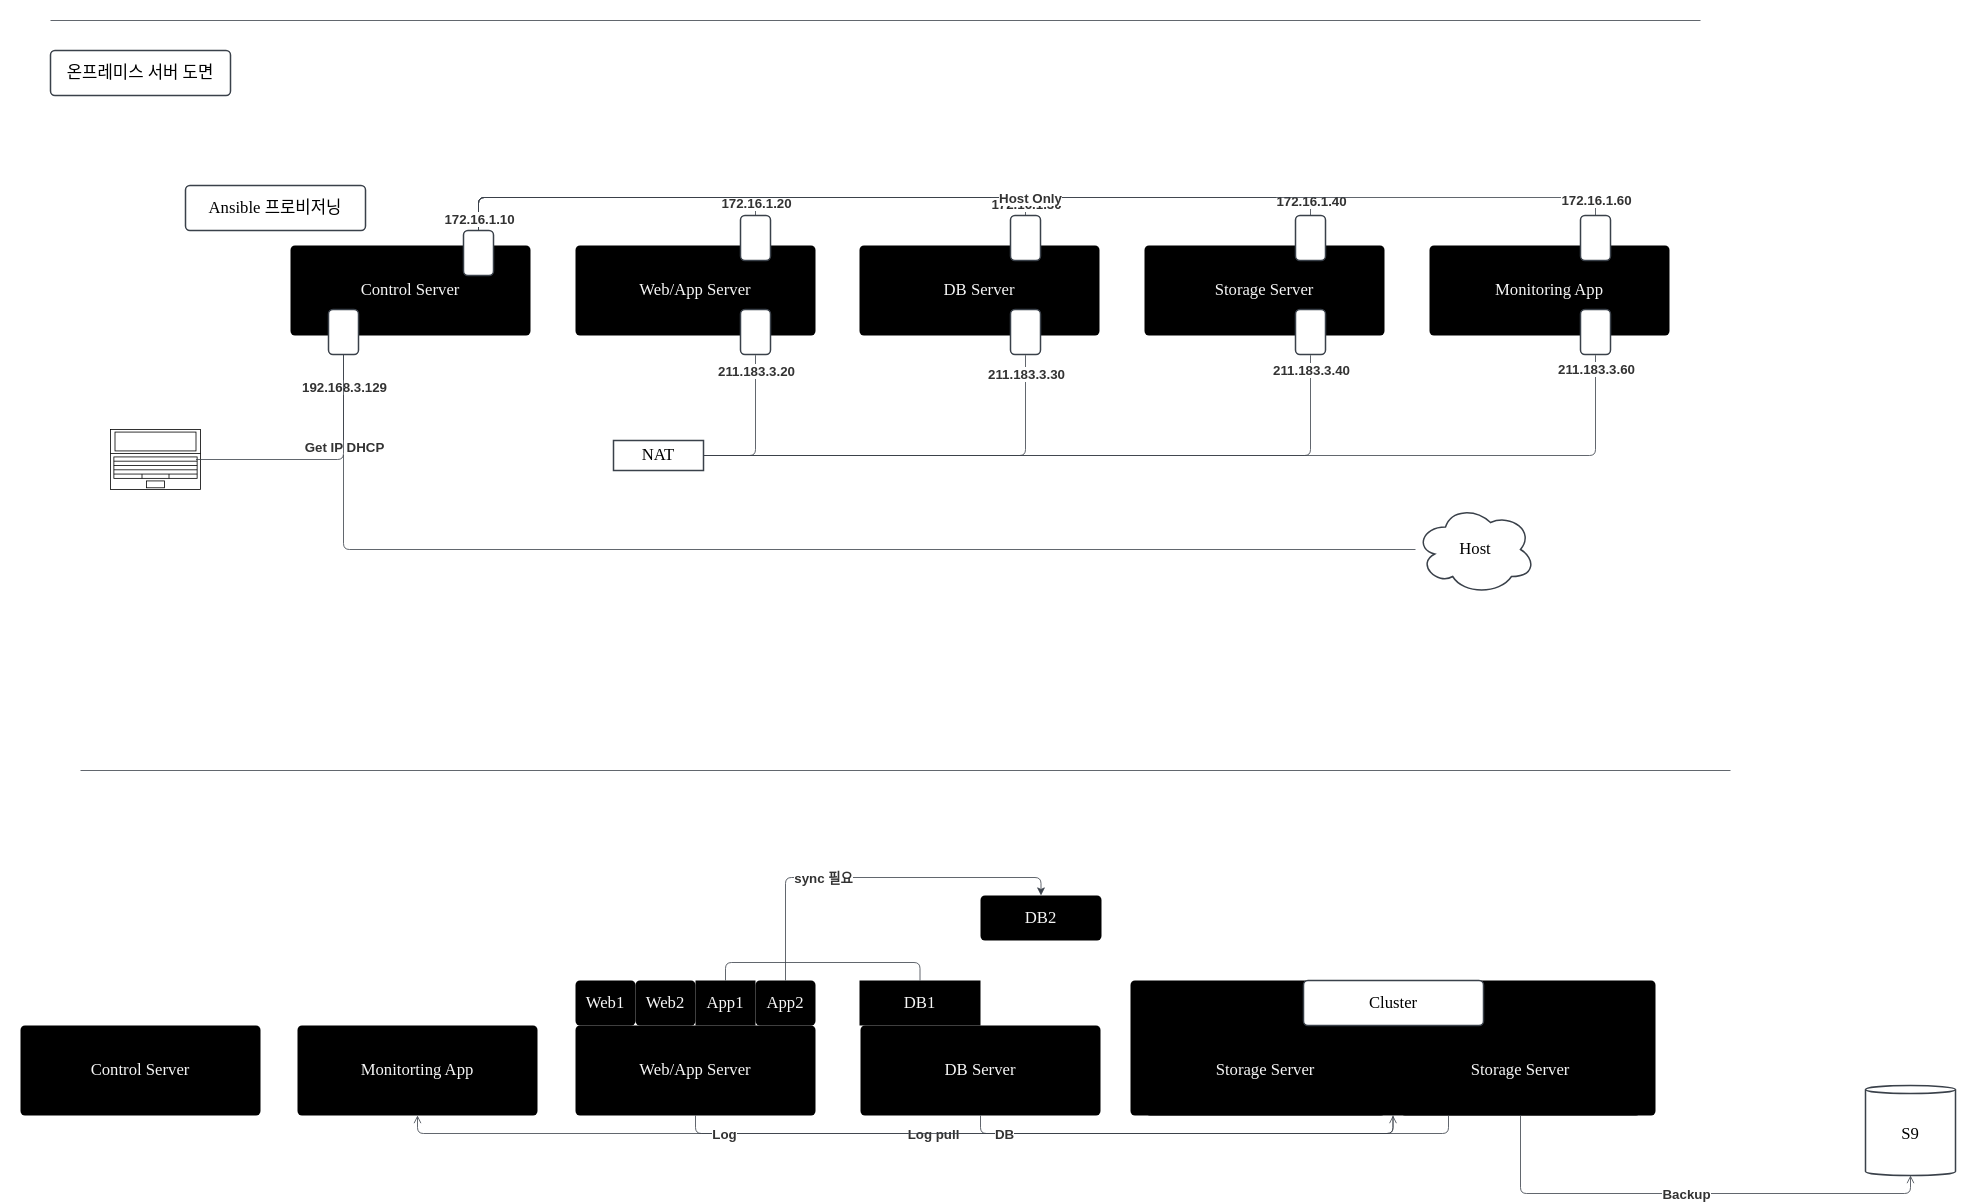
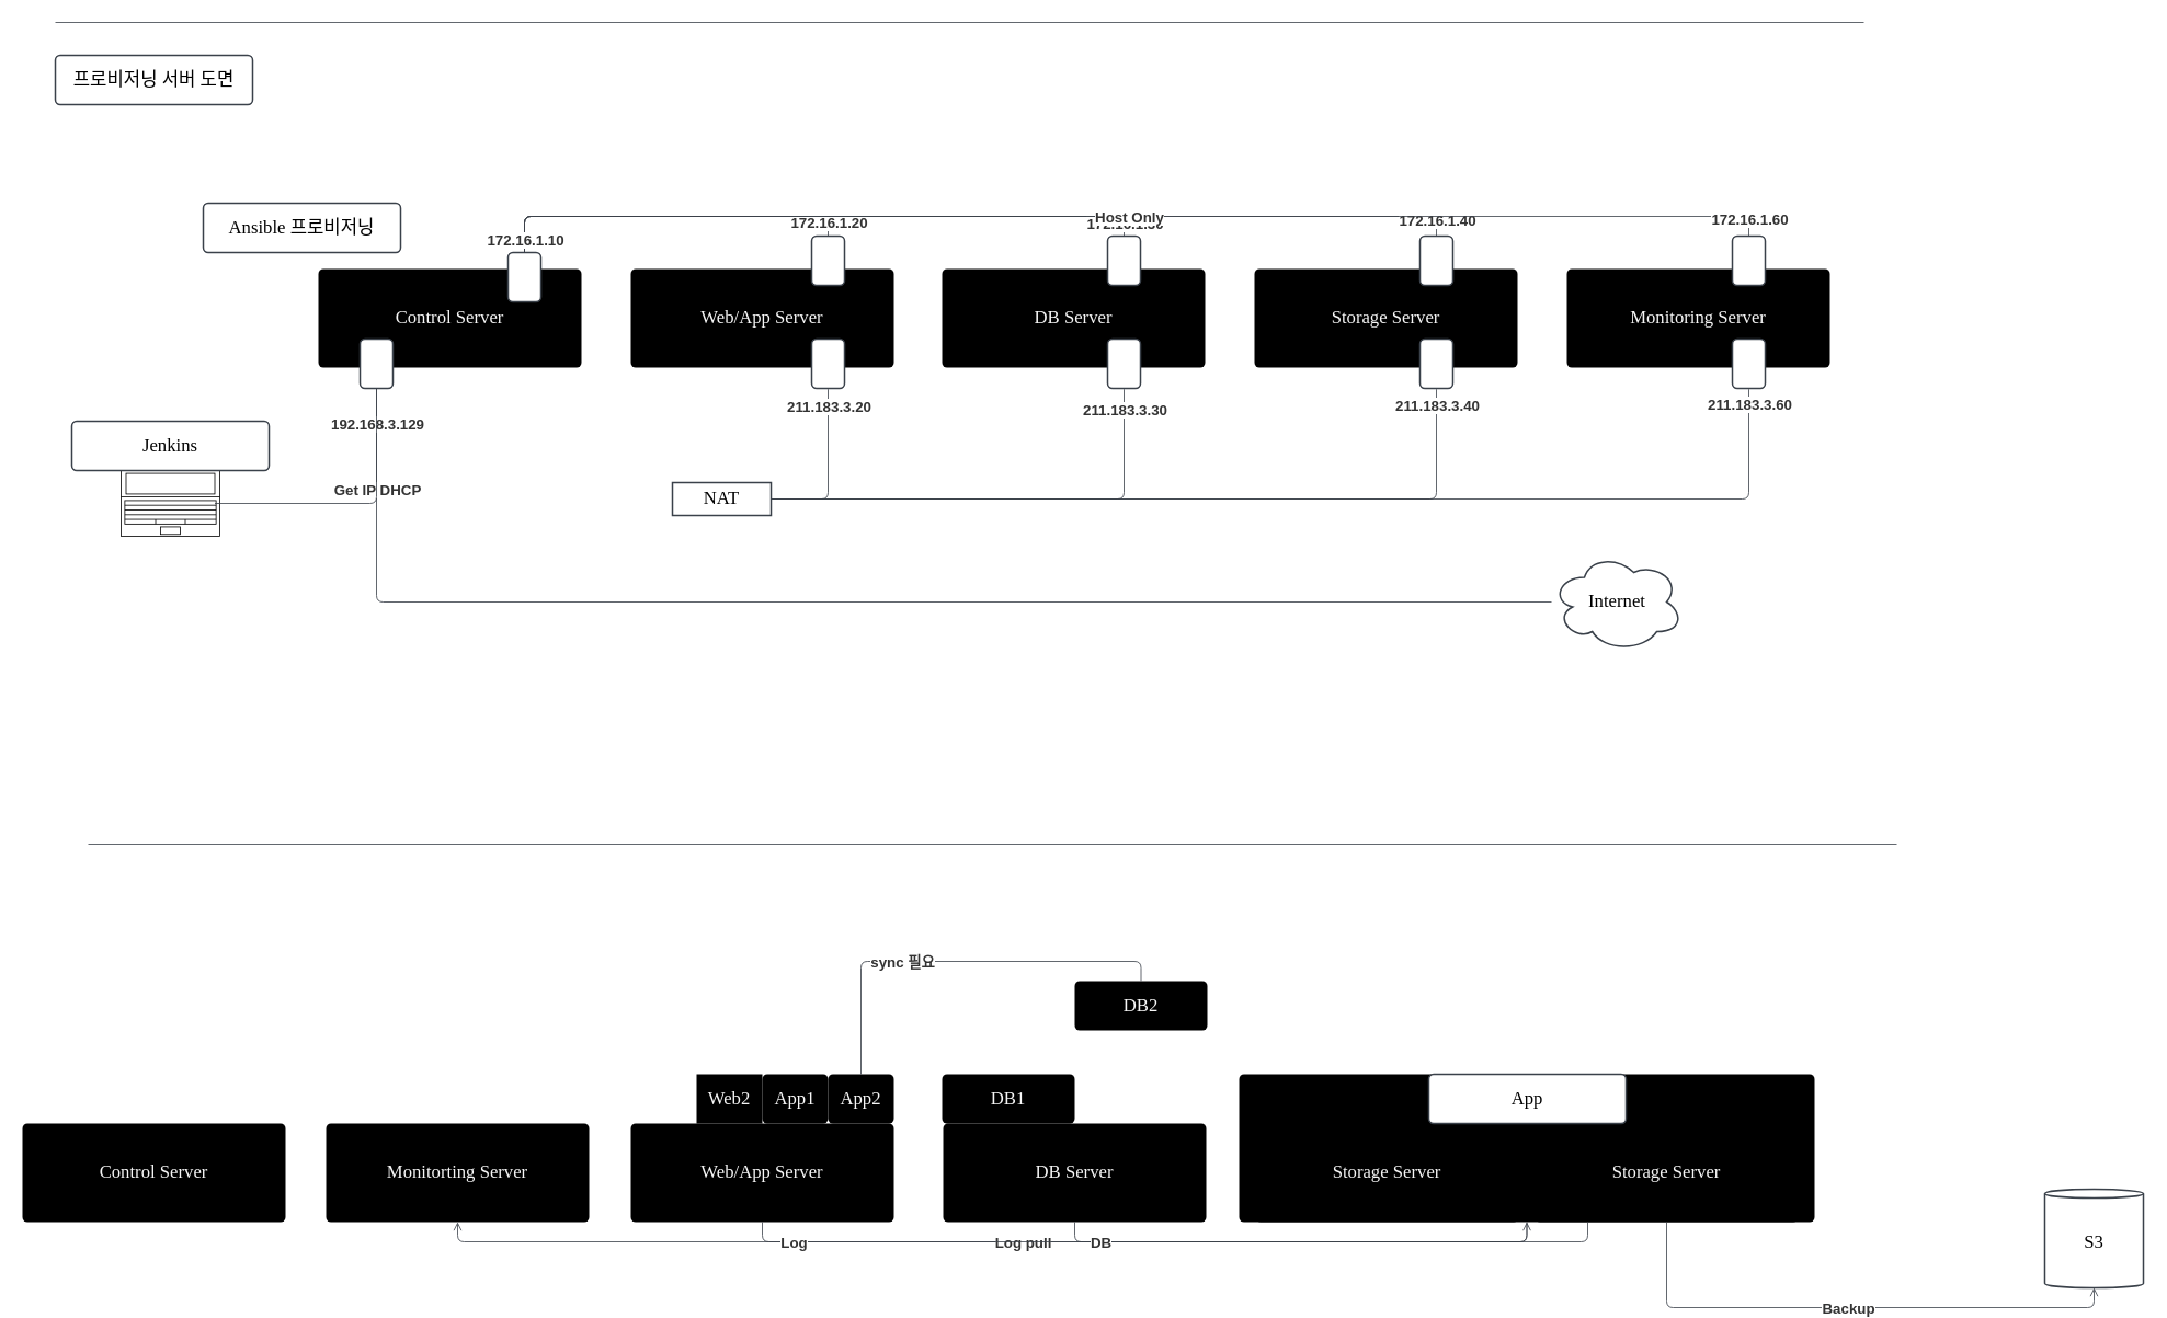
- <mxCell id="28" value="온프레미스 서버 도면" style="html=1;overflow=block;blockSpacing=1;whiteSpace=wrap;fontSize=16.7;fontFamily=Liberation Serif;spacing=0;strokeColor=#3a414a;strokeOpacity=100;fillOpacity=100;rounded=1;absoluteArcSize=1;arcSize=9;fillColor=#ffffff;strokeWidth=1.5;lucidId=ous7lrsxv15Q;" vertex="1" parent="1"><mxGeometry x="50" y="50" width="180" height="45" as="geometry" /></mxCell>
+ <mxCell id="28" value="프로비저닝 서버 도면" style="html=1;overflow=block;blockSpacing=1;whiteSpace=wrap;fontSize=16.7;fontFamily=Liberation Serif;spacing=0;strokeColor=#3a414a;strokeOpacity=100;fillOpacity=100;rounded=1;absoluteArcSize=1;arcSize=9;fillColor=#ffffff;strokeWidth=1.5;lucidId=ous7lrsxv15Q;" vertex="1" parent="1"><mxGeometry x="50" y="50" width="180" height="45" as="geometry" /></mxCell>
- <mxCell id="6" value="Monitoring App" style="html=1;overflow=block;blockSpacing=1;whiteSpace=wrap;fontSize=16.7;fontFamily=Liberation Serif;spacing=9;strokeColor=#unset;rounded=1;absoluteArcSize=1;arcSize=9;fillColor=#unset;strokeWidth=NaN;lucidId=Sjs75PWFEppR;fontColor=#F6F6F6;" vertex="1" parent="1"><mxGeometry x="1429" y="245" width="240" height="90" as="geometry" /></mxCell>
+ <mxCell id="6" value="Monitoring Server" style="html=1;overflow=block;blockSpacing=1;whiteSpace=wrap;fontSize=16.7;fontFamily=Liberation Serif;spacing=9;strokeColor=#unset;rounded=1;absoluteArcSize=1;arcSize=9;fillColor=#unset;strokeWidth=NaN;lucidId=Sjs75PWFEppR;fontColor=#F6F6F6;" vertex="1" parent="1"><mxGeometry x="1429" y="245" width="240" height="90" as="geometry" /></mxCell>
+ <mxCell id="24" value="Jenkins" style="html=1;overflow=block;blockSpacing=1;whiteSpace=wrap;fontSize=16.7;fontFamily=Liberation Serif;spacing=0;strokeColor=#3a414a;strokeOpacity=100;fillOpacity=100;rounded=1;absoluteArcSize=1;arcSize=9;fillColor=#ffffff;strokeWidth=1.5;lucidId=tos7alcPiem2;" vertex="1" parent="1"><mxGeometry x="65" y="384" width="180" height="45" as="geometry" /></mxCell>
- <mxCell id="13" value="Host" style="html=1;overflow=block;blockSpacing=1;whiteSpace=wrap;ellipse;shape=cloud;fontSize=16.7;fontFamily=Liberation Serif;spacing=3.8;strokeColor=#3a414a;strokeOpacity=100;fillOpacity=100;rounded=1;absoluteArcSize=1;arcSize=9;fillColor=#ffffff;strokeWidth=1.5;lucidId=cls7j4f6cSN4;" vertex="1" parent="1"><mxGeometry x="1415" y="504" width="120" height="90" as="geometry" /></mxCell>
+ <mxCell id="13" value="Internet" style="html=1;overflow=block;blockSpacing=1;whiteSpace=wrap;ellipse;shape=cloud;fontSize=16.7;fontFamily=Liberation Serif;spacing=3.8;strokeColor=#3a414a;strokeOpacity=100;fillOpacity=100;rounded=1;absoluteArcSize=1;arcSize=9;fillColor=#ffffff;strokeWidth=1.5;lucidId=cls7j4f6cSN4;" vertex="1" parent="1"><mxGeometry x="1415" y="504" width="120" height="90" as="geometry" /></mxCell>
- <mxCell id="40" value="" style="html=1;jettySize=18;whiteSpace=wrap;fontSize=13;strokeColor=#3a414a;strokeOpacity=100;strokeWidth=0.8;rounded=1;arcSize=12;edgeStyle=orthogonalEdgeStyle;startArrow=none;endArrow=classic;exitX=0.5;exitY=0;exitPerimeter=0;entryX=0.5;entryY=0;entryPerimeter=0;lucidId=vBs7FK9kgQuG;" edge="1" parent="1" source="36" target="38"><mxGeometry width="100" height="100" relative="1" as="geometry"><Array as="points" /></mxGeometry></mxCell>
+ <mxCell id="40" value="" style="html=1;jettySize=18;whiteSpace=wrap;fontSize=13;strokeColor=#3a414a;strokeOpacity=100;strokeWidth=0.8;rounded=1;arcSize=12;edgeStyle=orthogonalEdgeStyle;startArrow=none;endArrow=none;exitX=0.5;exitY=0;exitPerimeter=0;entryX=0.5;entryY=0;entryPerimeter=0;lucidId=vBs7FK9kgQuG;" edge="1" parent="1" source="36" target="38"><mxGeometry width="100" height="100" relative="1" as="geometry"><Array as="points" /></mxGeometry></mxCell>
- <mxCell id="39" value="" style="html=1;jettySize=18;whiteSpace=wrap;fontSize=13;strokeColor=#3a414a;strokeOpacity=100;strokeWidth=0.8;rounded=1;arcSize=12;edgeStyle=orthogonalEdgeStyle;startArrow=none;endArrow=none;exitX=0.5;exitY=0;exitPerimeter=0;entryX=0.5;entryY=0;entryPerimeter=0;lucidId=sBs7kZBW4M0U;" edge="1" parent="1" source="35" target="37"><mxGeometry width="100" height="100" relative="1" as="geometry"><Array as="points" /></mxGeometry></mxCell>
- <mxCell id="33" value="Web1" style="html=1;overflow=block;blockSpacing=1;whiteSpace=wrap;fontSize=16.7;fontFamily=Liberation Serif;spacing=9;strokeColor=#unset;rounded=1;absoluteArcSize=1;arcSize=9;fillColor=#unset;strokeWidth=NaN;lucidId=9vs757IWOu5h;fontColor=#F6F6F6;" vertex="1" parent="1"><mxGeometry x="575" y="980" width="60" height="45" as="geometry" /></mxCell>
- <mxCell id="34" value="Web2" style="html=1;overflow=block;blockSpacing=1;whiteSpace=wrap;fontSize=16.7;fontFamily=Liberation Serif;spacing=9;strokeColor=#unset;rounded=1;absoluteArcSize=1;arcSize=9;fillColor=#unset;strokeWidth=NaN;lucidId=iws7X-cPgGOi;fontColor=#F6F6F6;" vertex="1" parent="1"><mxGeometry x="635" y="980" width="60" height="45" as="geometry" /></mxCell>
+ <mxCell id="34" value="Web2" style="html=1;overflow=block;blockSpacing=1;whiteSpace=wrap;fontSize=16.7;fontFamily=Liberation Serif;spacing=9;strokeColor=#unset;absoluteArcSize=1;arcSize=9;fillColor=#unset;strokeWidth=NaN;lucidId=iws7X-cPgGOi;fontColor=#F6F6F6;rounded=0;" vertex="1" parent="1"><mxGeometry x="635" y="980" width="60" height="45" as="geometry" /></mxCell>
- <mxCell id="35" value="App1" style="html=1;overflow=block;blockSpacing=1;whiteSpace=wrap;fontSize=16.7;fontFamily=Liberation Serif;spacing=9;strokeColor=#unset;absoluteArcSize=1;arcSize=9;fillColor=#unset;strokeWidth=NaN;lucidId=kws7rAp_~TYf;fontColor=#F6F6F6;rounded=0;" vertex="1" parent="1"><mxGeometry x="695" y="980" width="60" height="45" as="geometry" /></mxCell>
+ <mxCell id="35" value="App1" style="html=1;overflow=block;blockSpacing=1;whiteSpace=wrap;fontSize=16.7;fontFamily=Liberation Serif;spacing=9;strokeColor=#unset;rounded=1;absoluteArcSize=1;arcSize=9;fillColor=#unset;strokeWidth=NaN;lucidId=kws7rAp_~TYf;fontColor=#F6F6F6;" vertex="1" parent="1"><mxGeometry x="695" y="980" width="60" height="45" as="geometry" /></mxCell>
- <mxCell id="36" value="App2" style="html=1;overflow=block;blockSpacing=1;whiteSpace=wrap;fontSize=16.7;fontFamily=Liberation Serif;spacing=9;strokeColor=#unset;rounded=1;absoluteArcSize=1;arcSize=9;fillColor=#unset;strokeWidth=NaN;lucidId=mws7Zn.tEYCh;fontColor=#F6F6F6;dashed=1;" vertex="1" parent="1"><mxGeometry x="755" y="980" width="60" height="45" as="geometry" /></mxCell>
+ <mxCell id="36" value="App2" style="html=1;overflow=block;blockSpacing=1;whiteSpace=wrap;fontSize=16.7;fontFamily=Liberation Serif;spacing=9;strokeColor=#unset;rounded=1;absoluteArcSize=1;arcSize=9;fillColor=#unset;strokeWidth=NaN;lucidId=mws7Zn.tEYCh;fontColor=#F6F6F6;" vertex="1" parent="1"><mxGeometry x="755" y="980" width="60" height="45" as="geometry" /></mxCell>
- <mxCell id="37" value="DB1" style="html=1;overflow=block;blockSpacing=1;whiteSpace=wrap;fontSize=16.7;fontFamily=Liberation Serif;spacing=9;strokeColor=#unset;absoluteArcSize=1;arcSize=9;fillColor=#unset;strokeWidth=NaN;lucidId=Mws7r_8GcbT2;fontColor=#F6F6F6;rounded=0;" vertex="1" parent="1"><mxGeometry x="859" y="980" width="121" height="45" as="geometry" /></mxCell>
+ <mxCell id="37" value="DB1" style="html=1;overflow=block;blockSpacing=1;whiteSpace=wrap;fontSize=16.7;fontFamily=Liberation Serif;spacing=9;strokeColor=#unset;rounded=1;absoluteArcSize=1;arcSize=9;fillColor=#unset;strokeWidth=NaN;lucidId=Mws7r_8GcbT2;fontColor=#F6F6F6;" vertex="1" parent="1"><mxGeometry x="859" y="980" width="121" height="45" as="geometry" /></mxCell>
- <mxCell id="44" value="Cluster" style="html=1;overflow=block;blockSpacing=1;whiteSpace=wrap;fontSize=16.7;fontFamily=Liberation Serif;spacing=0;strokeColor=#3a414a;strokeOpacity=100;fillOpacity=100;rounded=1;absoluteArcSize=1;arcSize=9;fillColor=#ffffff;strokeWidth=1.5;lucidId=DWs7.l3II5sG;" vertex="1" parent="1"><mxGeometry x="1303" y="980" width="180" height="45" as="geometry" /></mxCell>
+ <mxCell id="44" value="App" style="html=1;overflow=block;blockSpacing=1;whiteSpace=wrap;fontSize=16.7;fontFamily=Liberation Serif;spacing=0;strokeColor=#3a414a;strokeOpacity=100;fillOpacity=100;rounded=1;absoluteArcSize=1;arcSize=9;fillColor=#ffffff;strokeWidth=1.5;lucidId=DWs7.l3II5sG;" vertex="1" parent="1"><mxGeometry x="1303" y="980" width="180" height="45" as="geometry" /></mxCell>
- <mxCell id="45" value="Monitorting App" style="html=1;overflow=block;blockSpacing=1;whiteSpace=wrap;fontSize=16.7;fontFamily=Liberation Serif;spacing=9;strokeColor=#unset;rounded=1;absoluteArcSize=1;arcSize=9;fillColor=#unset;strokeWidth=NaN;lucidId=LXs7B19m1Mfs;fontColor=#F6F6F6;" vertex="1" parent="1"><mxGeometry x="297" y="1025" width="240" height="90" as="geometry" /></mxCell>
+ <mxCell id="45" value="Monitorting Server" style="html=1;overflow=block;blockSpacing=1;whiteSpace=wrap;fontSize=16.7;fontFamily=Liberation Serif;spacing=9;strokeColor=#unset;rounded=1;absoluteArcSize=1;arcSize=9;fillColor=#unset;strokeWidth=NaN;lucidId=LXs7B19m1Mfs;fontColor=#F6F6F6;" vertex="1" parent="1"><mxGeometry x="297" y="1025" width="240" height="90" as="geometry" /></mxCell>
- <mxCell id="52" value="S9" style="html=1;overflow=block;blockSpacing=1;whiteSpace=wrap;shape=cylinder3;size=4;anchorPointDirection=0;boundedLbl=1;fontSize=16.7;fontFamily=Liberation Serif;spacing=3.8;strokeColor=#3a414a;strokeOpacity=100;fillOpacity=100;rounded=1;absoluteArcSize=1;arcSize=9;fillColor=#ffffff;strokeWidth=1.5;lucidId=SZs7FACuqwIC;" vertex="1" parent="1"><mxGeometry x="1865" y="1085" width="90" height="90" as="geometry" /></mxCell>
+ <mxCell id="52" value="S3" style="html=1;overflow=block;blockSpacing=1;whiteSpace=wrap;shape=cylinder3;size=4;anchorPointDirection=0;boundedLbl=1;fontSize=16.7;fontFamily=Liberation Serif;spacing=3.8;strokeColor=#3a414a;strokeOpacity=100;fillOpacity=100;rounded=1;absoluteArcSize=1;arcSize=9;fillColor=#ffffff;strokeWidth=1.5;lucidId=SZs7FACuqwIC;" vertex="1" parent="1"><mxGeometry x="1865" y="1085" width="90" height="90" as="geometry" /></mxCell>
